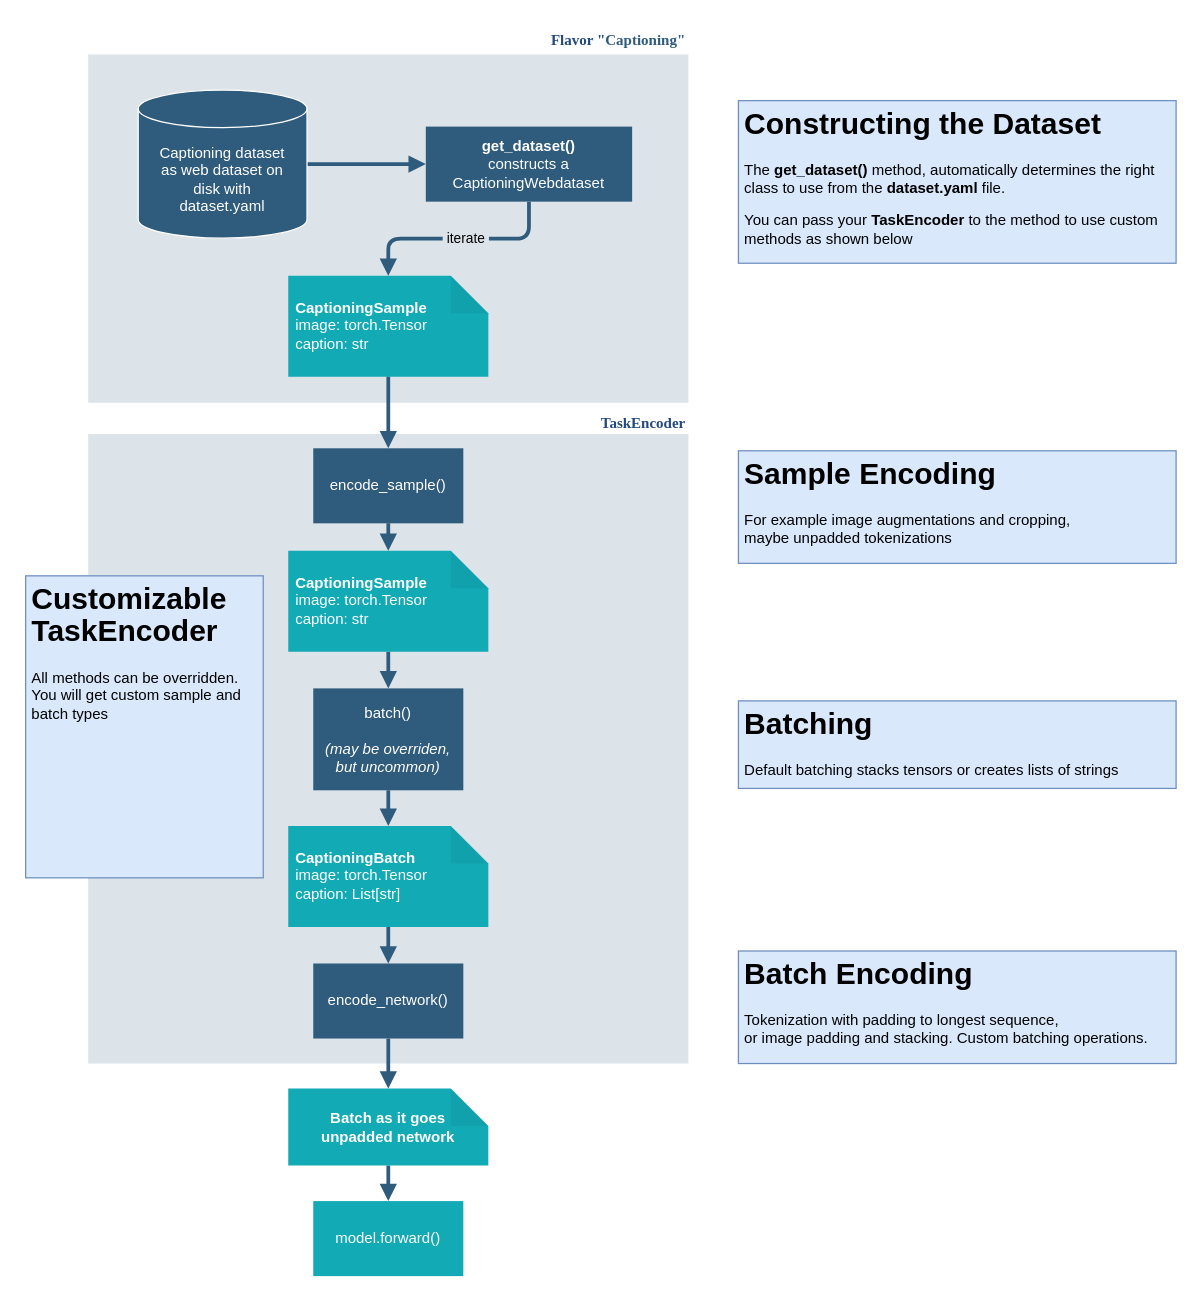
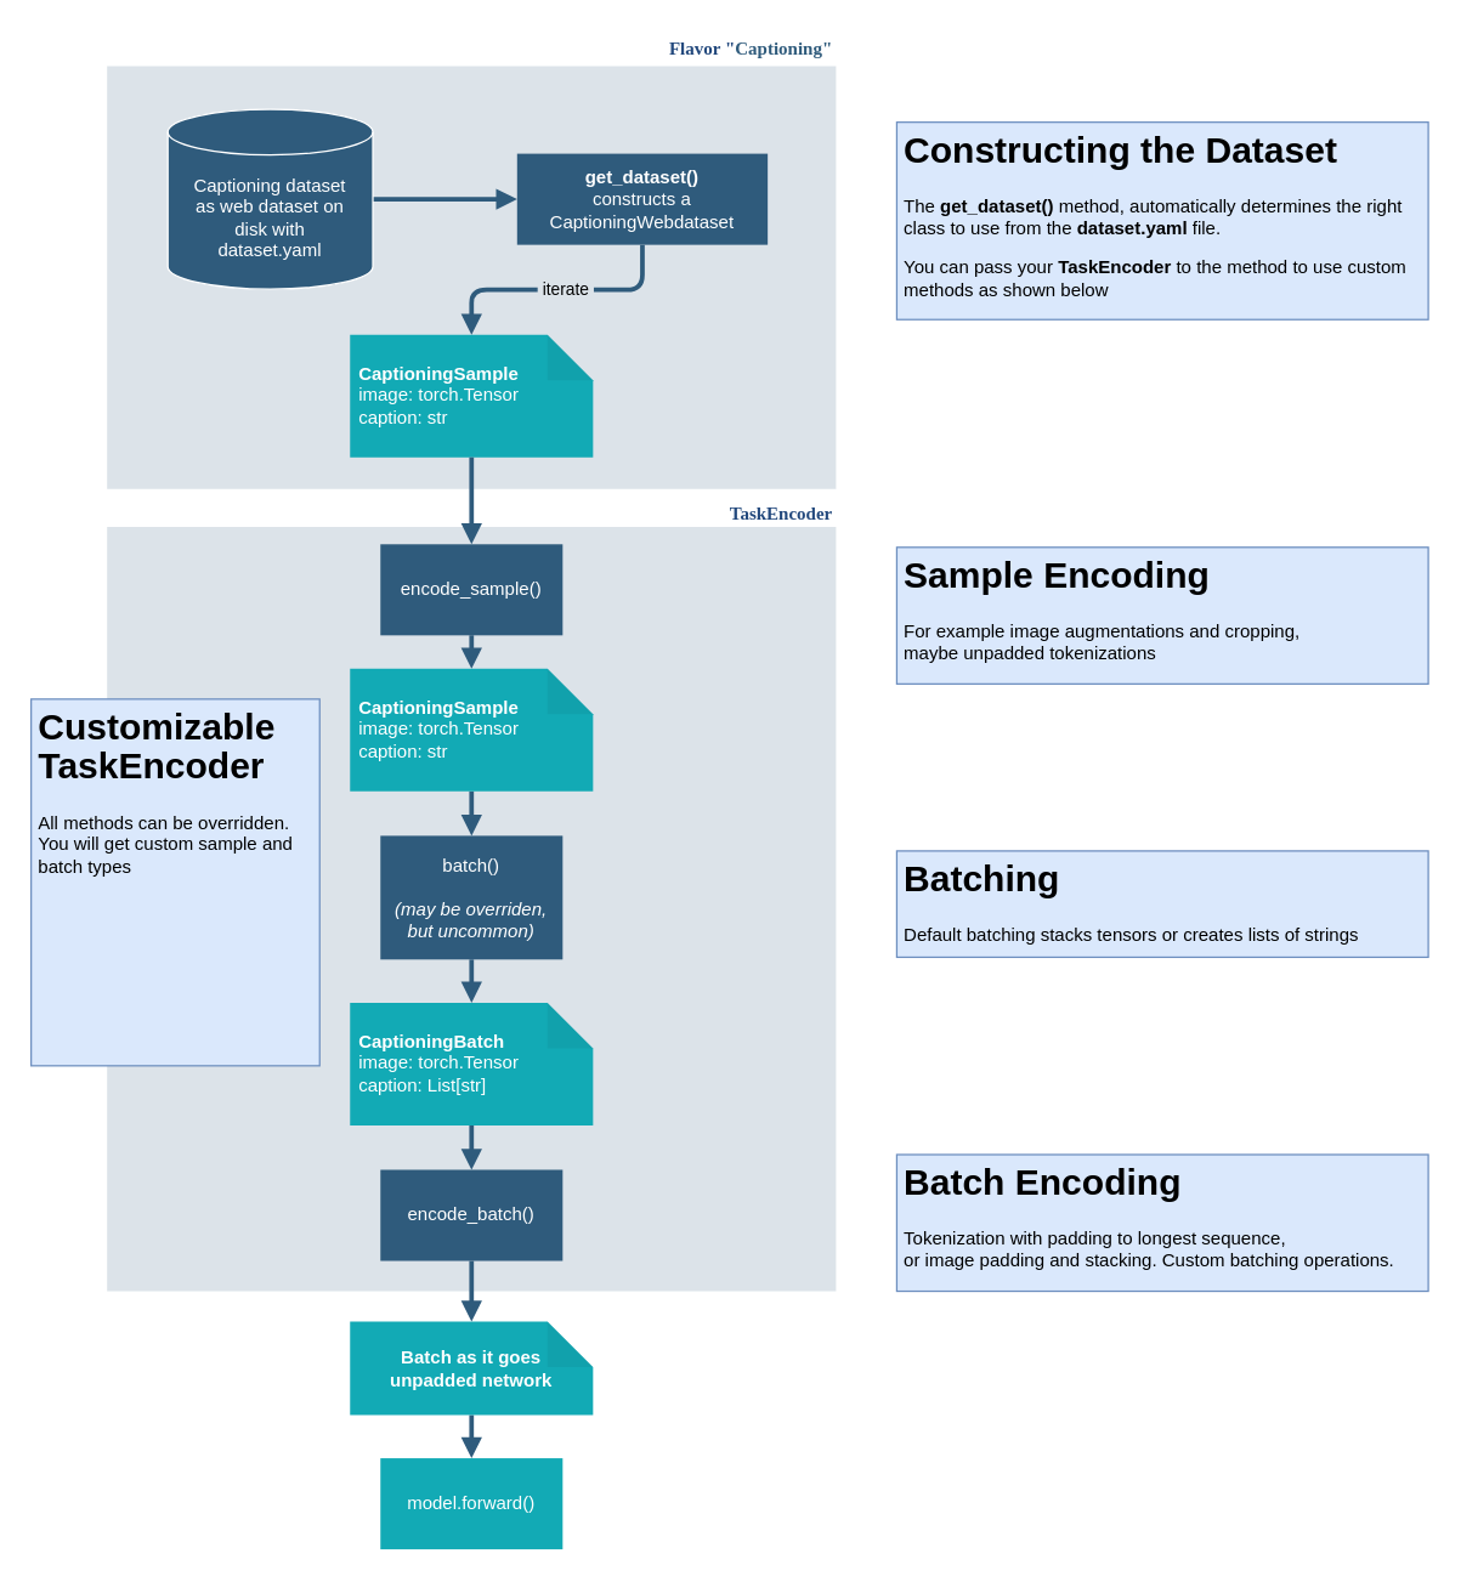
- <mxCell id="11" value="encode_network()" style="whiteSpace=wrap;strokeColor=none;fillColor=#2f5b7c;shadow=0;fontColor=#FFFFFF;fontFamily=Helvetica;fontStyle=0;html=1;fontSize=12;spacing=6;verticalAlign=middle;dashed=1;dashPattern=12 12;" parent="2" vertex="1"><mxGeometry x="180" y="438.5" width="120" height="60" as="geometry" /></mxCell>
+ <mxCell id="11" value="encode_batch()" style="whiteSpace=wrap;strokeColor=none;fillColor=#2f5b7c;shadow=0;fontColor=#FFFFFF;fontFamily=Helvetica;fontStyle=0;html=1;fontSize=12;spacing=6;verticalAlign=middle;dashed=1;dashPattern=12 12;" parent="2" vertex="1"><mxGeometry x="180" y="438.5" width="120" height="60" as="geometry" /></mxCell>
